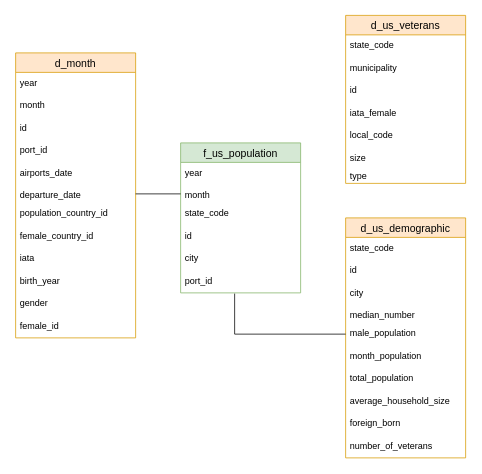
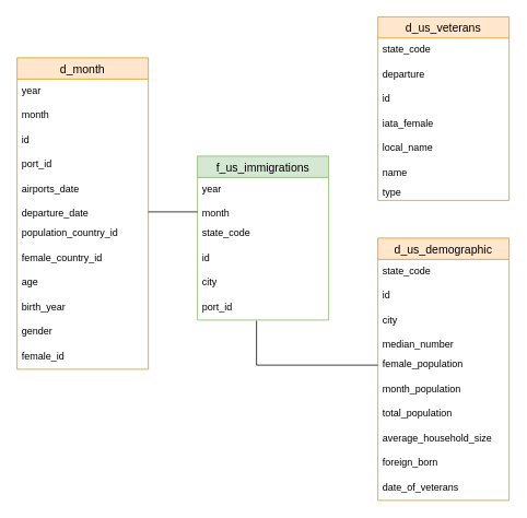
- <mxCell id="35" value="municipality" style="text;spacingLeft=4;spacingRight=4;overflow=hidden;rotatable=0;points=[[0,0.5],[1,0.5]];portConstraint=eastwest;fontSize=12;" vertex="1" parent="33"><mxGeometry y="56" width="160" height="30" as="geometry" /></mxCell>
+ <mxCell id="35" value="departure" style="text;spacingLeft=4;spacingRight=4;overflow=hidden;rotatable=0;points=[[0,0.5],[1,0.5]];portConstraint=eastwest;fontSize=12;" vertex="1" parent="33"><mxGeometry y="56" width="160" height="30" as="geometry" /></mxCell>
- <mxCell id="38" value="local_code" style="text;strokeColor=none;fillColor=none;spacingLeft=4;spacingRight=4;overflow=hidden;rotatable=0;points=[[0,0.5],[1,0.5]];portConstraint=eastwest;fontSize=12;" vertex="1" parent="33"><mxGeometry y="146" width="160" height="30" as="geometry" /></mxCell>
+ <mxCell id="38" value="local_name" style="text;strokeColor=none;fillColor=none;spacingLeft=4;spacingRight=4;overflow=hidden;rotatable=0;points=[[0,0.5],[1,0.5]];portConstraint=eastwest;fontSize=12;" vertex="1" parent="33"><mxGeometry y="146" width="160" height="30" as="geometry" /></mxCell>
- <mxCell id="2" value="f_us_population" style="swimlane;fontStyle=0;childLayout=stackLayout;horizontal=1;startSize=26;horizontalStack=0;resizeParent=1;resizeParentMax=0;resizeLast=0;collapsible=1;marginBottom=0;align=center;fontSize=14;fillColor=#d5e8d4;strokeColor=#82b366;" vertex="1" parent="1"><mxGeometry x="240" y="190" width="160" height="200" as="geometry" /></mxCell>
+ <mxCell id="2" value="f_us_immigrations" style="swimlane;fontStyle=0;childLayout=stackLayout;horizontal=1;startSize=26;horizontalStack=0;resizeParent=1;resizeParentMax=0;resizeLast=0;collapsible=1;marginBottom=0;align=center;fontSize=14;fillColor=#d5e8d4;strokeColor=#82b366;" vertex="1" parent="1"><mxGeometry x="240" y="190" width="160" height="200" as="geometry" /></mxCell>
- <mxCell id="39" value="size" style="text;strokeColor=none;fillColor=none;spacingLeft=4;spacingRight=4;overflow=hidden;rotatable=0;points=[[0,0.5],[1,0.5]];portConstraint=eastwest;fontSize=12;" vertex="1" parent="33"><mxGeometry y="176" width="160" height="24" as="geometry" /></mxCell>
+ <mxCell id="39" value="name" style="text;strokeColor=none;fillColor=none;spacingLeft=4;spacingRight=4;overflow=hidden;rotatable=0;points=[[0,0.5],[1,0.5]];portConstraint=eastwest;fontSize=12;" vertex="1" parent="33"><mxGeometry y="176" width="160" height="24" as="geometry" /></mxCell>
- <mxCell id="18" value="iata" style="text;strokeColor=none;fillColor=none;spacingLeft=4;spacingRight=4;overflow=hidden;rotatable=0;points=[[0,0.5],[1,0.5]];portConstraint=eastwest;fontSize=12;" vertex="1" parent="9"><mxGeometry y="260" width="160" height="30" as="geometry" /></mxCell>
+ <mxCell id="18" value="age" style="text;strokeColor=none;fillColor=none;spacingLeft=4;spacingRight=4;overflow=hidden;rotatable=0;points=[[0,0.5],[1,0.5]];portConstraint=eastwest;fontSize=12;" vertex="1" parent="9"><mxGeometry y="260" width="160" height="30" as="geometry" /></mxCell>
- <mxCell id="27" value="male_population" style="text;strokeColor=none;fillColor=none;spacingLeft=4;spacingRight=4;overflow=hidden;rotatable=0;points=[[0,0.5],[1,0.5]];portConstraint=eastwest;fontSize=12;" vertex="1" parent="22"><mxGeometry y="140" width="160" height="30" as="geometry" /></mxCell>
+ <mxCell id="27" value="female_population" style="text;strokeColor=none;fillColor=none;spacingLeft=4;spacingRight=4;overflow=hidden;rotatable=0;points=[[0,0.5],[1,0.5]];portConstraint=eastwest;fontSize=12;" vertex="1" parent="22"><mxGeometry y="140" width="160" height="30" as="geometry" /></mxCell>
- <mxCell id="32" value="number_of_veterans" style="text;strokeColor=none;fillColor=none;spacingLeft=4;spacingRight=4;overflow=hidden;rotatable=0;points=[[0,0.5],[1,0.5]];portConstraint=eastwest;fontSize=12;" vertex="1" parent="22"><mxGeometry y="290" width="160" height="30" as="geometry" /></mxCell>
+ <mxCell id="32" value="date_of_veterans" style="text;strokeColor=none;fillColor=none;spacingLeft=4;spacingRight=4;overflow=hidden;rotatable=0;points=[[0,0.5],[1,0.5]];portConstraint=eastwest;fontSize=12;" vertex="1" parent="22"><mxGeometry y="290" width="160" height="30" as="geometry" /></mxCell>
